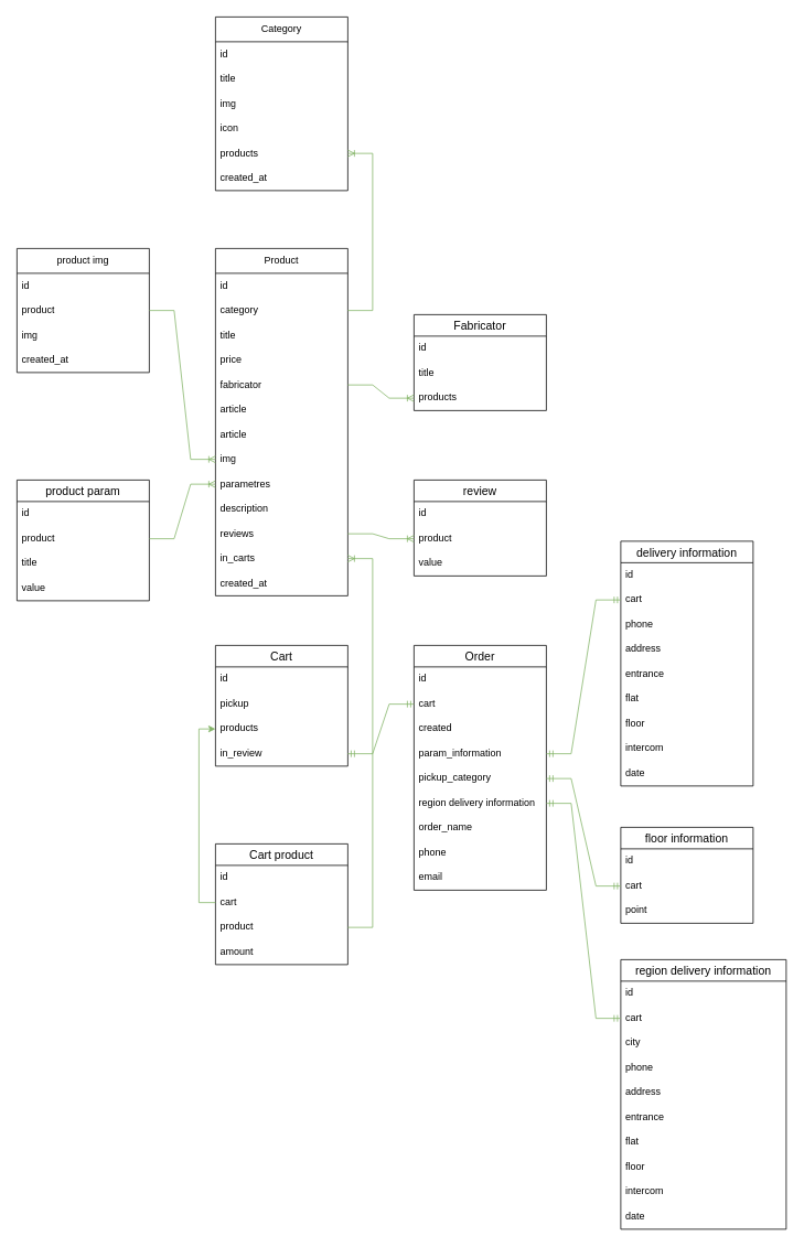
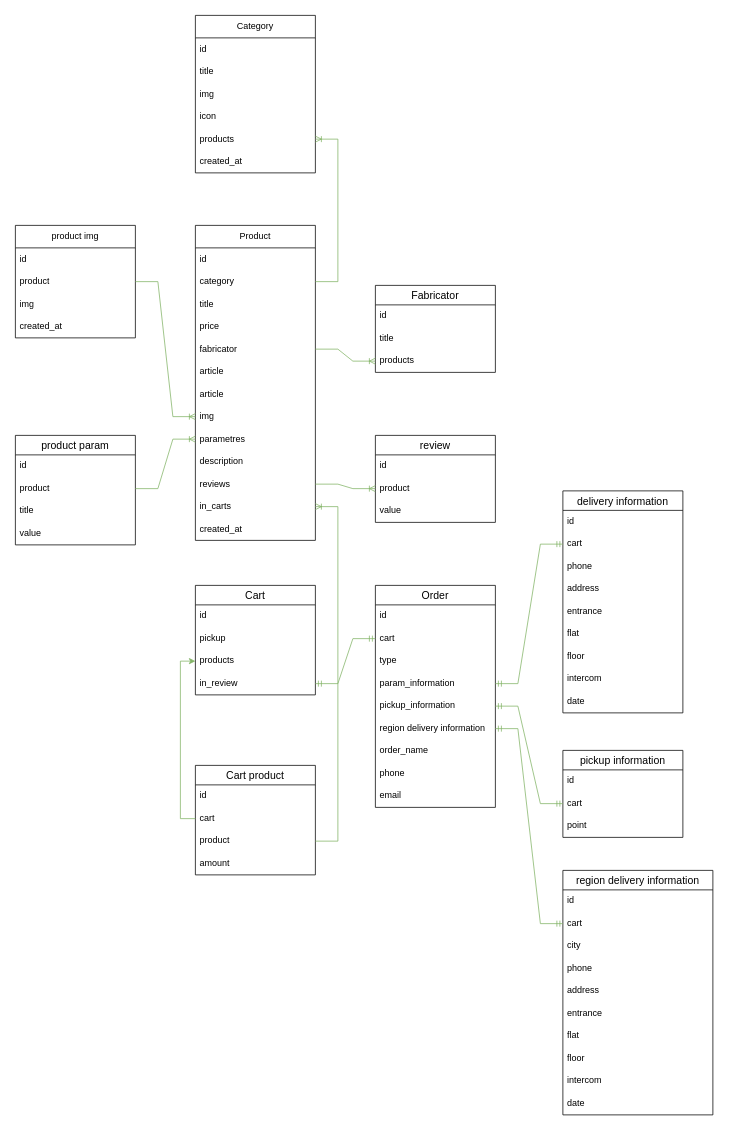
- <mxCell id="61" value="created" style="text;strokeColor=none;fillColor=none;spacingLeft=4;spacingRight=4;overflow=hidden;rotatable=0;points=[[0,0.5],[1,0.5]];portConstraint=eastwest;fontSize=12;" parent="58" vertex="1"><mxGeometry y="86" width="160" height="30" as="geometry" /></mxCell>
+ <mxCell id="61" value="type" style="text;strokeColor=none;fillColor=none;spacingLeft=4;spacingRight=4;overflow=hidden;rotatable=0;points=[[0,0.5],[1,0.5]];portConstraint=eastwest;fontSize=12;" parent="58" vertex="1"><mxGeometry y="86" width="160" height="30" as="geometry" /></mxCell>
- <mxCell id="63" value="pickup_category" style="text;strokeColor=none;fillColor=none;spacingLeft=4;spacingRight=4;overflow=hidden;rotatable=0;points=[[0,0.5],[1,0.5]];portConstraint=eastwest;fontSize=12;" parent="58" vertex="1"><mxGeometry y="146" width="160" height="30" as="geometry" /></mxCell>
+ <mxCell id="63" value="pickup_information" style="text;strokeColor=none;fillColor=none;spacingLeft=4;spacingRight=4;overflow=hidden;rotatable=0;points=[[0,0.5],[1,0.5]];portConstraint=eastwest;fontSize=12;" parent="58" vertex="1"><mxGeometry y="146" width="160" height="30" as="geometry" /></mxCell>
- <mxCell id="80" value="floor information" style="swimlane;fontStyle=0;childLayout=stackLayout;horizontal=1;startSize=26;horizontalStack=0;resizeParent=1;resizeParentMax=0;resizeLast=0;collapsible=1;marginBottom=0;align=center;fontSize=14;" parent="1" vertex="1"><mxGeometry x="750" y="1000" width="160" height="116" as="geometry" /></mxCell>
+ <mxCell id="80" value="pickup information" style="swimlane;fontStyle=0;childLayout=stackLayout;horizontal=1;startSize=26;horizontalStack=0;resizeParent=1;resizeParentMax=0;resizeLast=0;collapsible=1;marginBottom=0;align=center;fontSize=14;" parent="1" vertex="1"><mxGeometry x="750" y="1000" width="160" height="116" as="geometry" /></mxCell>
